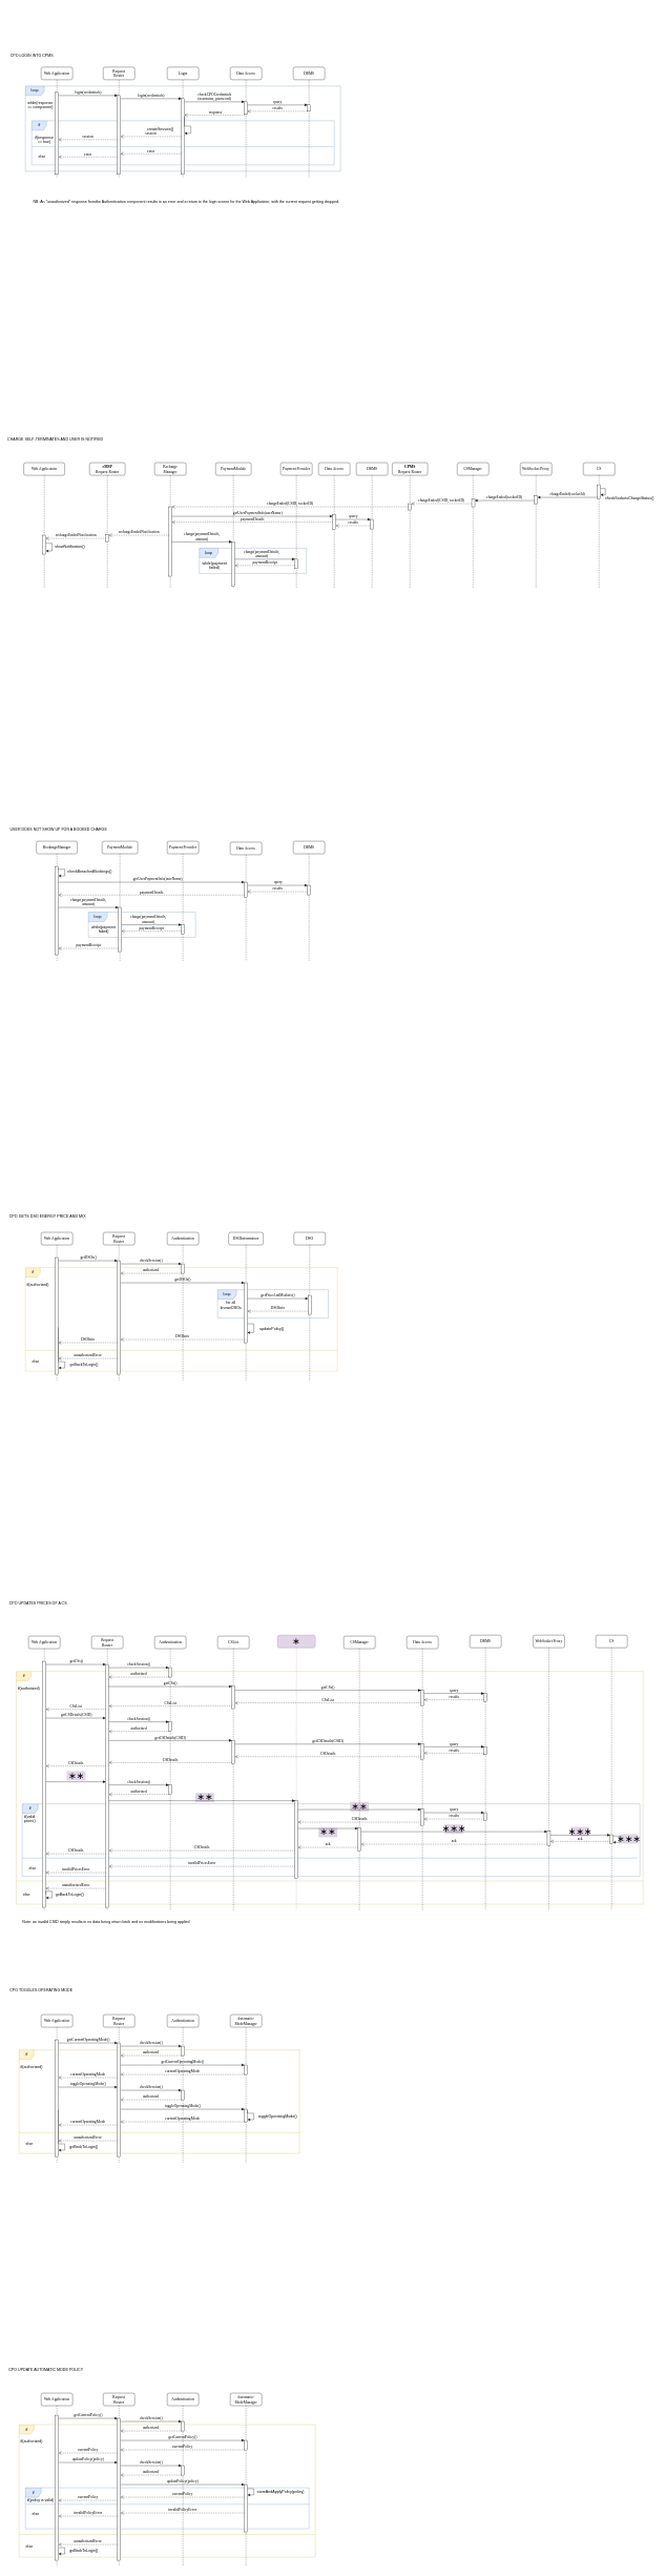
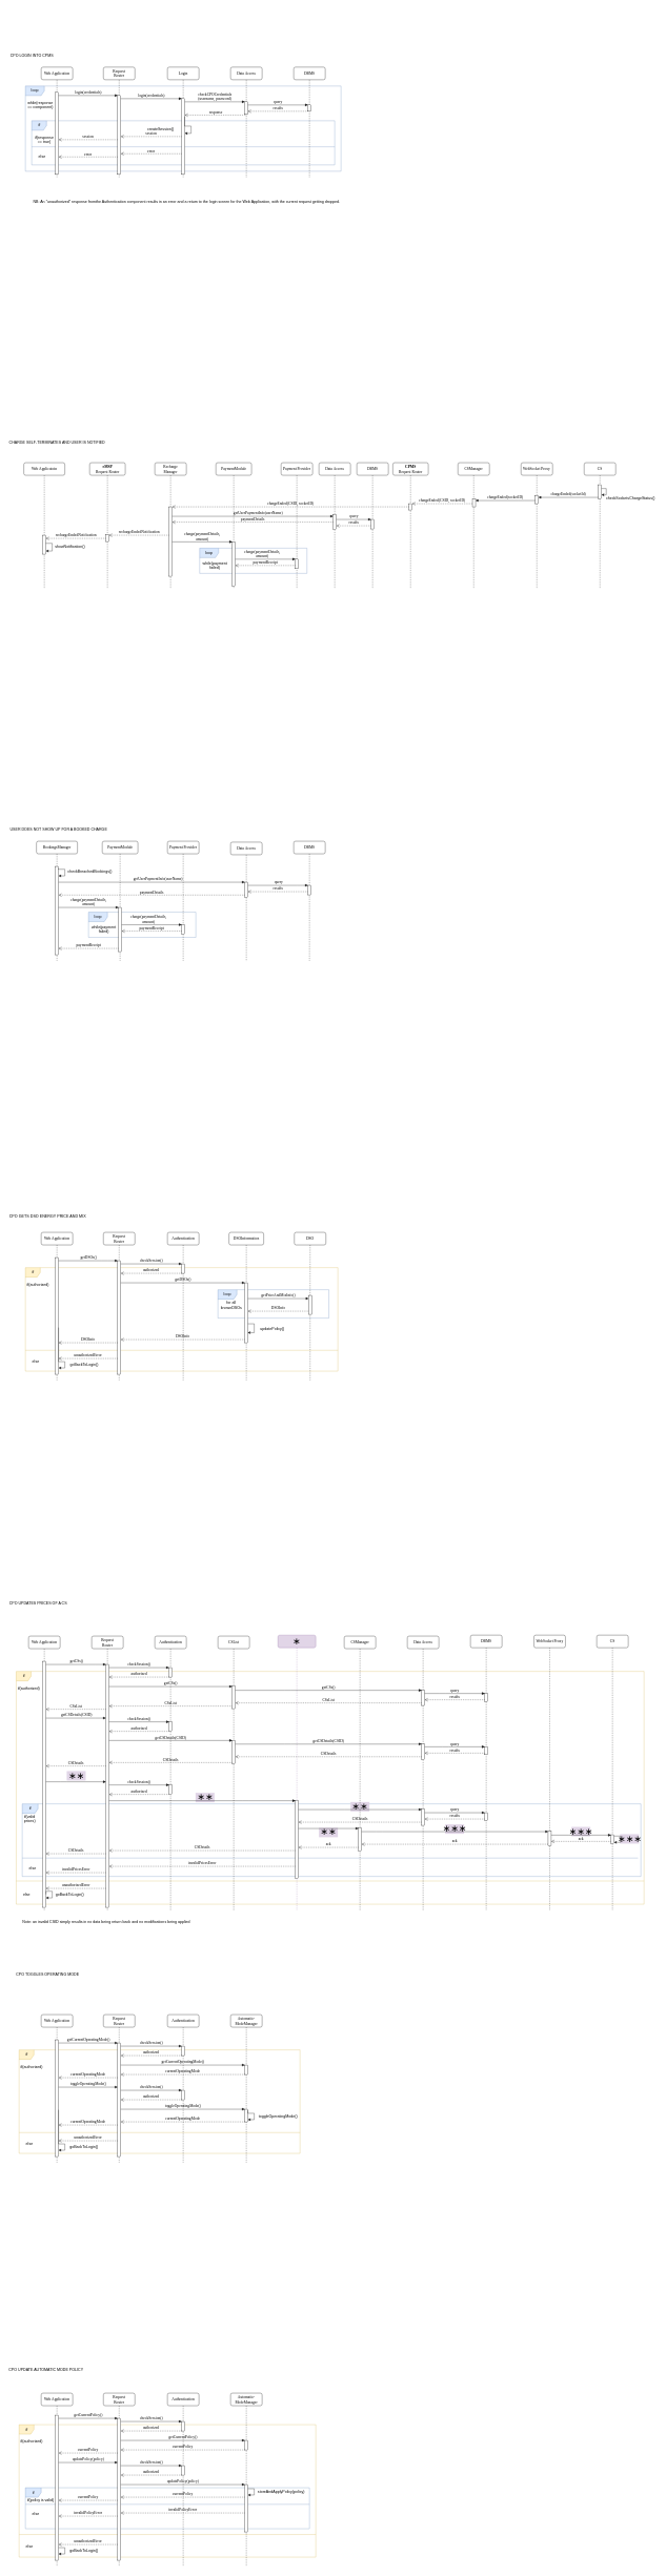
- <mxCell id="237" value="CHARGE SELF-TERMINATES AND USER IS NOTIFIED" style="text;html=1;align=center;verticalAlign=middle;resizable=0;points=[];autosize=1;strokeColor=none;fillColor=none;fontSize=12;" vertex="1" parent="1"><mxGeometry x="15" y="1377" width="320" height="30" as="geometry" /></mxCell>
+ <mxCell id="237" value="CHARGE SELF-TERMINATES AND USER IS NOTIFIED" style="text;html=1;align=center;verticalAlign=middle;resizable=0;points=[];autosize=1;strokeColor=none;fillColor=none;fontSize=12;" vertex="1" parent="1"><mxGeometry y="1387" width="320" height="30" as="geometry" x="20" /></mxCell>
- <mxCell id="187" value="CPO TOGGLES OPERATING MODE" style="text;html=1;align=center;verticalAlign=middle;resizable=0;points=[];autosize=1;strokeColor=none;fillColor=none;fontColor=#000000;" parent="1" vertex="1"><mxGeometry y="6295" width="220" height="30" as="geometry" x="20" /></mxCell>
+ <mxCell id="187" value="CPO TOGGLES OPERATING MODE" style="text;html=1;align=center;verticalAlign=middle;resizable=0;points=[];autosize=1;strokeColor=none;fillColor=none;fontColor=#000000;" parent="1" vertex="1"><mxGeometry x="40" y="6245" width="220" height="30" as="geometry" /></mxCell>
